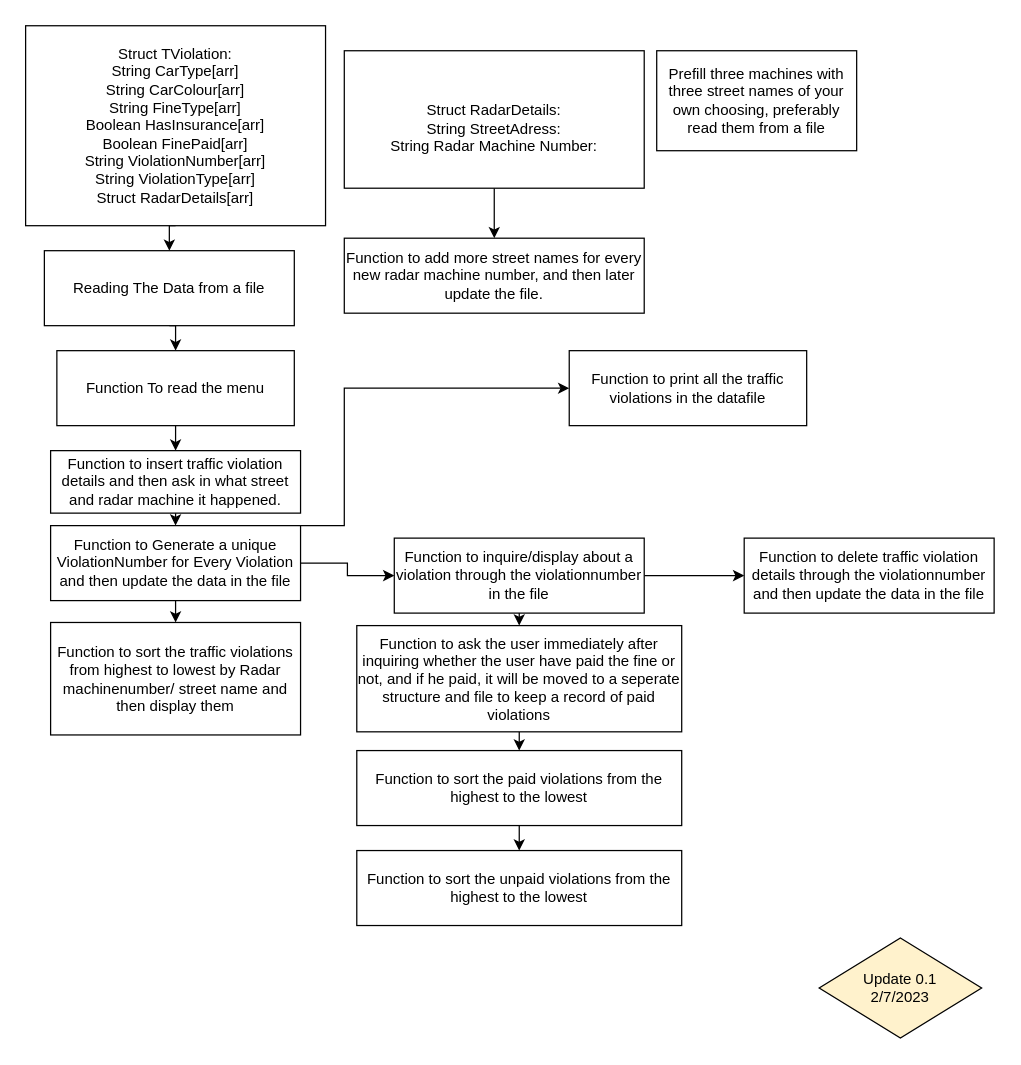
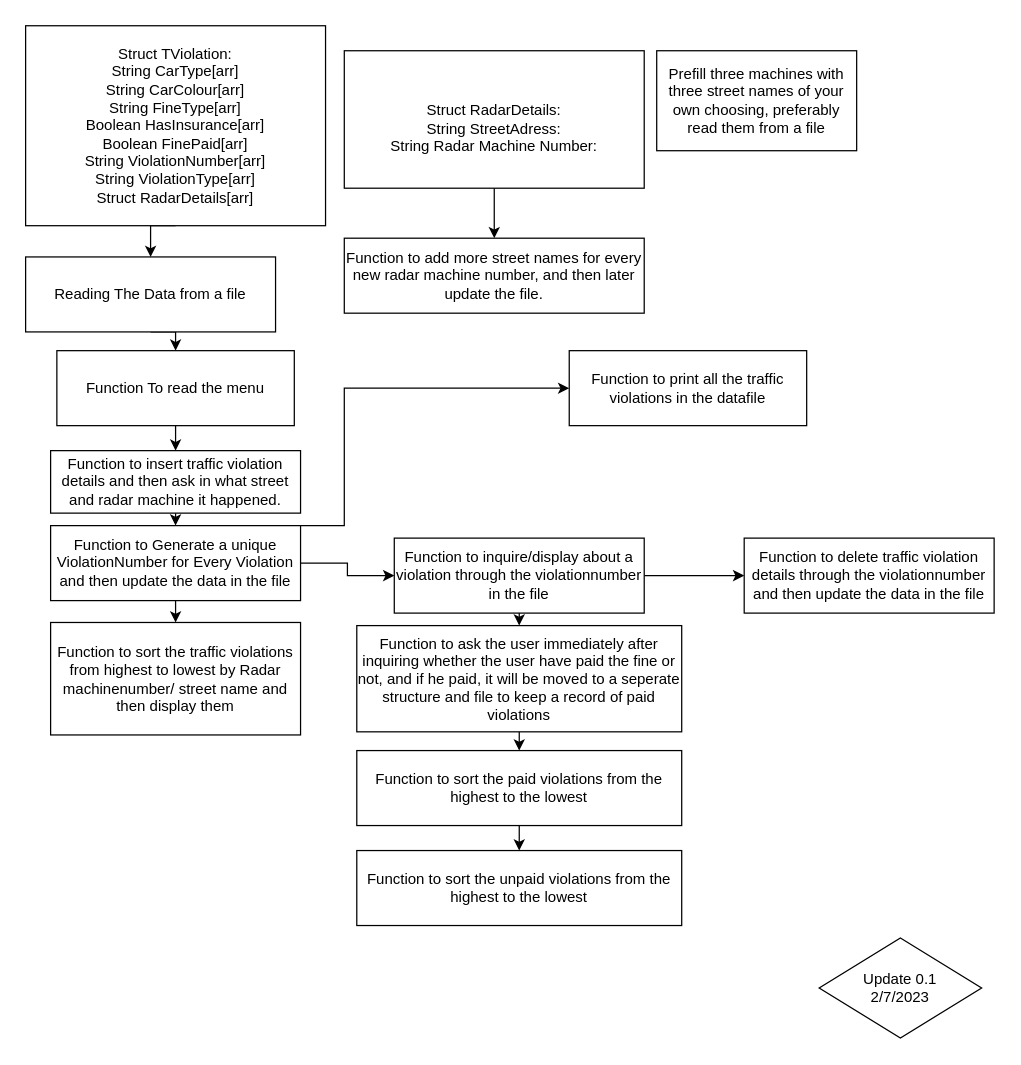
- <mxCell id="5" value="Reading The Data from a file" style="rounded=0;whiteSpace=wrap;html=1;" vertex="1" parent="1"><mxGeometry x="35" y="200" width="200" height="60" as="geometry" /></mxCell>
+ <mxCell id="5" value="Reading The Data from a file" style="rounded=0;whiteSpace=wrap;html=1;" vertex="1" parent="1"><mxGeometry x="20" y="205" width="200" height="60" as="geometry" /></mxCell>
- <mxCell id="29" value="Update 0.1&lt;br&gt;2/7/2023" style="rhombus;whiteSpace=wrap;html=1;fillColor=#fff2cc;" vertex="1" parent="1"><mxGeometry x="655" y="750" width="130" height="80" as="geometry" /></mxCell>
+ <mxCell id="29" value="Update 0.1&lt;br&gt;2/7/2023" style="rhombus;whiteSpace=wrap;html=1;" vertex="1" parent="1"><mxGeometry x="655" y="750" width="130" height="80" as="geometry" /></mxCell>
